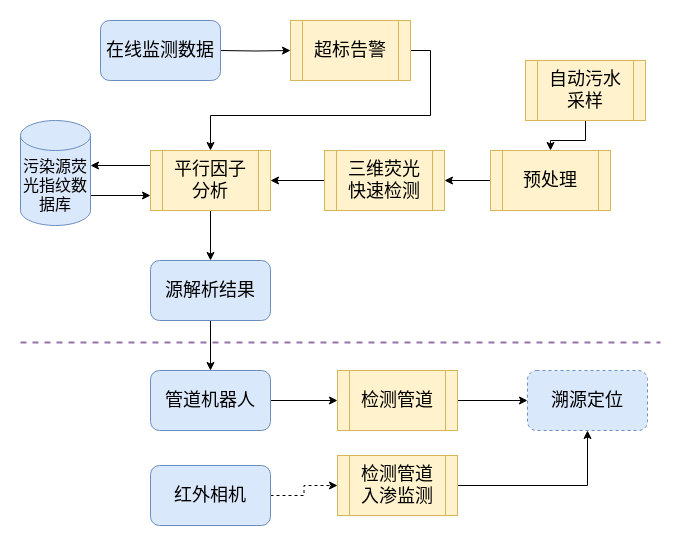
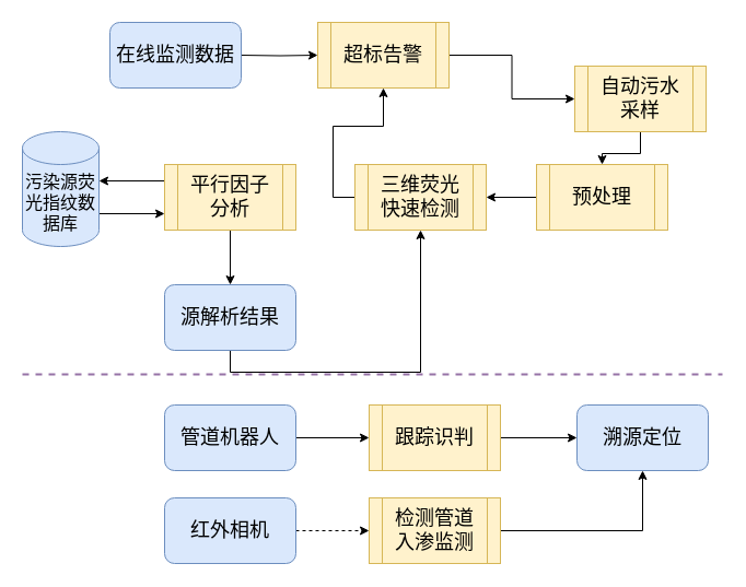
- <mxCell id="5" style="edgeStyle=orthogonalEdgeStyle;rounded=0;orthogonalLoop=1;jettySize=auto;html=1;exitX=1;exitY=0.5;exitDx=0;exitDy=0;" parent="1" source="6" target="16" edge="1"><mxGeometry relative="1" as="geometry" /></mxCell>
+ <mxCell id="5" style="edgeStyle=orthogonalEdgeStyle;rounded=0;orthogonalLoop=1;jettySize=auto;html=1;exitX=1;exitY=0.5;exitDx=0;exitDy=0;" parent="1" source="6" target="4" edge="1"><mxGeometry relative="1" as="geometry" /></mxCell>
- <mxCell id="10" style="edgeStyle=orthogonalEdgeStyle;rounded=0;orthogonalLoop=1;jettySize=auto;html=1;exitX=0;exitY=0.5;exitDx=0;exitDy=0;entryX=1;entryY=0.5;entryDx=0;entryDy=0;" parent="1" source="11" target="16" edge="1"><mxGeometry relative="1" as="geometry" /></mxCell>
+ <mxCell id="10" style="edgeStyle=orthogonalEdgeStyle;rounded=0;orthogonalLoop=1;jettySize=auto;html=1;exitX=0;exitY=0.5;exitDx=0;exitDy=0;" parent="1" source="11" target="6" edge="1"><mxGeometry relative="1" as="geometry" /></mxCell>
- <mxCell id="17" style="edgeStyle=orthogonalEdgeStyle;rounded=0;orthogonalLoop=1;jettySize=auto;html=1;exitX=0.5;exitY=1;exitDx=0;exitDy=0;entryX=0.5;entryY=0;entryDx=0;entryDy=0;strokeWidth=1;" parent="1" source="18" target="20" edge="1"><mxGeometry relative="1" as="geometry" /></mxCell>
+ <mxCell id="17" style="edgeStyle=orthogonalEdgeStyle;rounded=0;orthogonalLoop=1;jettySize=auto;html=1;exitX=0.5;exitY=1;exitDx=0;exitDy=0;strokeWidth=1;" parent="1" source="18" target="11" edge="1"><mxGeometry relative="1" as="geometry" /></mxCell>
- <mxCell id="22" value="&lt;font style=&quot;font-size: 18px&quot;&gt;检测管道&lt;/font&gt;" style="shape=process;whiteSpace=wrap;html=1;backgroundOutline=1;fillColor=#fff2cc;strokeColor=#d6b656;" parent="1" vertex="1"><mxGeometry x="337" y="370" width="120" height="60" as="geometry" /></mxCell>
+ <mxCell id="22" value="&lt;font style=&quot;font-size: 18px&quot;&gt;跟踪识判&lt;/font&gt;" style="shape=process;whiteSpace=wrap;html=1;backgroundOutline=1;fillColor=#fff2cc;strokeColor=#d6b656;" parent="1" vertex="1"><mxGeometry x="337" y="370" width="120" height="60" as="geometry" /></mxCell>
- <mxCell id="24" value="&lt;font style=&quot;font-size: 18px&quot;&gt;溯源定位&lt;/font&gt;" style="rounded=1;whiteSpace=wrap;html=1;fillColor=#dae8fc;strokeColor=#6c8ebf;dashed=1;" parent="1" vertex="1"><mxGeometry x="527" y="370" width="120" height="60" as="geometry" /></mxCell>
+ <mxCell id="24" value="&lt;font style=&quot;font-size: 18px&quot;&gt;溯源定位&lt;/font&gt;" style="rounded=1;whiteSpace=wrap;html=1;fillColor=#dae8fc;strokeColor=#6c8ebf;" parent="1" vertex="1"><mxGeometry x="527" y="370" width="120" height="60" as="geometry" /></mxCell>
- <mxCell id="26" value="&lt;span style=&quot;font-size: 18px&quot;&gt;红外相机&lt;/span&gt;" style="rounded=1;whiteSpace=wrap;html=1;fillColor=#dae8fc;strokeColor=#6c8ebf;" vertex="1" parent="1"><mxGeometry x="150" y="465" width="120" height="60" as="geometry" /></mxCell>
+ <mxCell id="26" value="&lt;span style=&quot;font-size: 18px&quot;&gt;红外相机&lt;/span&gt;" style="rounded=1;whiteSpace=wrap;html=1;fillColor=#dae8fc;strokeColor=#6c8ebf;" vertex="1" parent="1"><mxGeometry x="150" y="455" width="120" height="60" as="geometry" /></mxCell>
